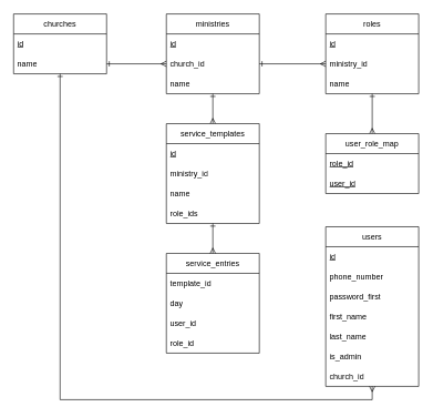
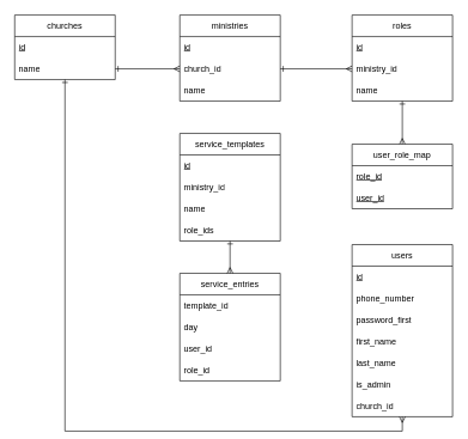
- <mxCell id="13" style="edgeStyle=orthogonalEdgeStyle;rounded=0;orthogonalLoop=1;jettySize=auto;html=1;exitX=0.5;exitY=1;exitDx=0;exitDy=0;entryX=0.5;entryY=0;entryDx=0;entryDy=0;endArrow=ERmany;endFill=0;startArrow=ERone;startFill=0;" edge="1" parent="1" source="14" target="28"><mxGeometry relative="1" as="geometry" /></mxCell>
